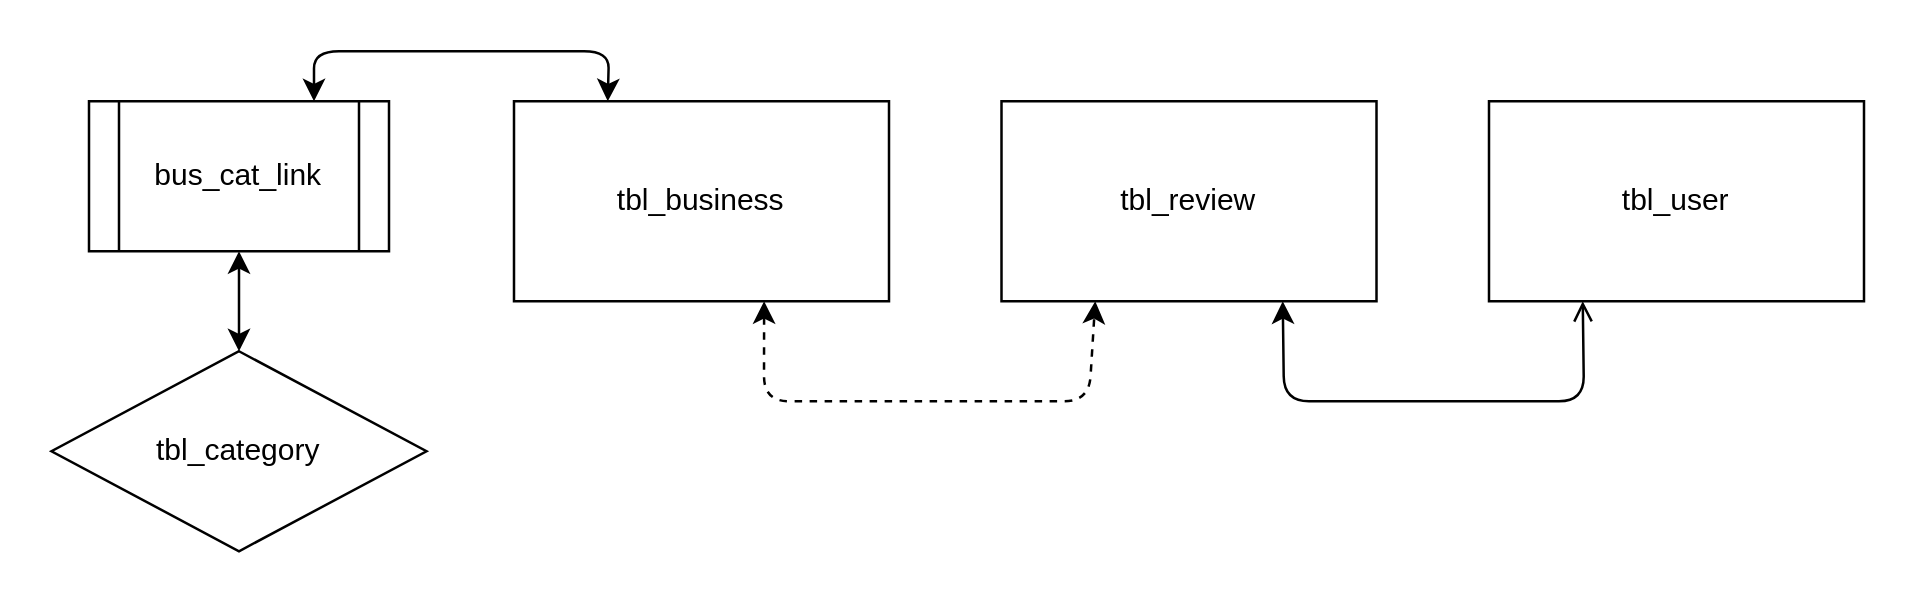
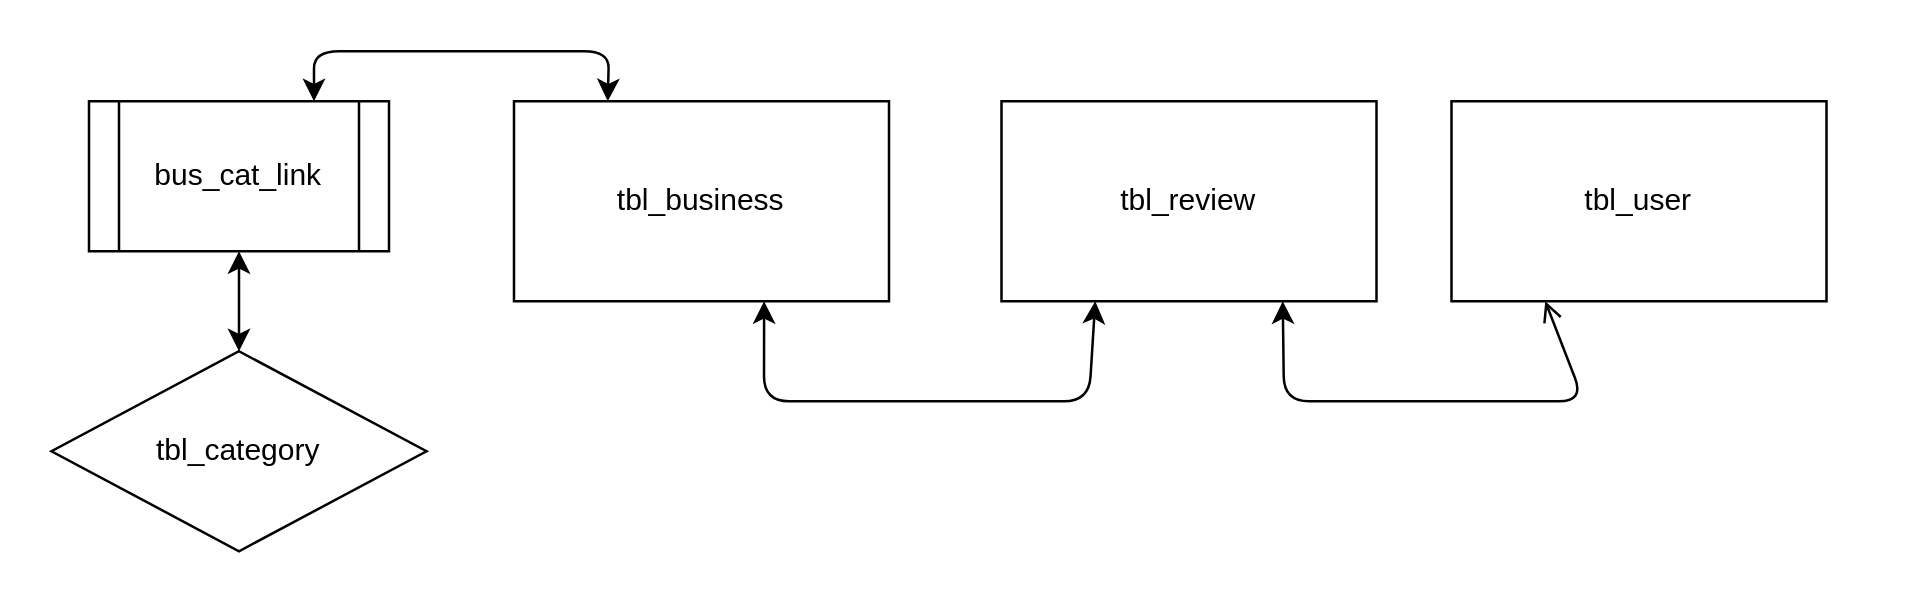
- <mxCell id="3" value="tbl_user" style="rounded=0;whiteSpace=wrap;html=1;" parent="1" vertex="1"><mxGeometry x="595" y="40" width="150" height="80" as="geometry" /></mxCell>
+ <mxCell id="3" value="tbl_user" style="rounded=0;whiteSpace=wrap;html=1;" parent="1" vertex="1"><mxGeometry x="580" y="40" width="150" height="80" as="geometry" /></mxCell>
- <mxCell id="8" value="" style="endArrow=classic;startArrow=classic;html=1;entryX=0.25;entryY=1;entryDx=0;entryDy=0;exitX=0.667;exitY=1;exitDx=0;exitDy=0;exitPerimeter=0;dashed=1;" edge="1" parent="1" source="2" target="4"><mxGeometry width="50" height="50" relative="1" as="geometry"><mxPoint x="135" y="430" as="sourcePoint" /><mxPoint x="185" y="380" as="targetPoint" /><Array as="points"><mxPoint x="305" y="160" /><mxPoint x="435" y="160" /></Array></mxGeometry></mxCell>
+ <mxCell id="8" value="" style="endArrow=classic;startArrow=classic;html=1;entryX=0.25;entryY=1;entryDx=0;entryDy=0;exitX=0.667;exitY=1;exitDx=0;exitDy=0;exitPerimeter=0;" edge="1" parent="1" source="2" target="4"><mxGeometry width="50" height="50" relative="1" as="geometry"><mxPoint x="135" y="430" as="sourcePoint" /><mxPoint x="185" y="380" as="targetPoint" /><Array as="points"><mxPoint x="305" y="160" /><mxPoint x="435" y="160" /></Array></mxGeometry></mxCell>
